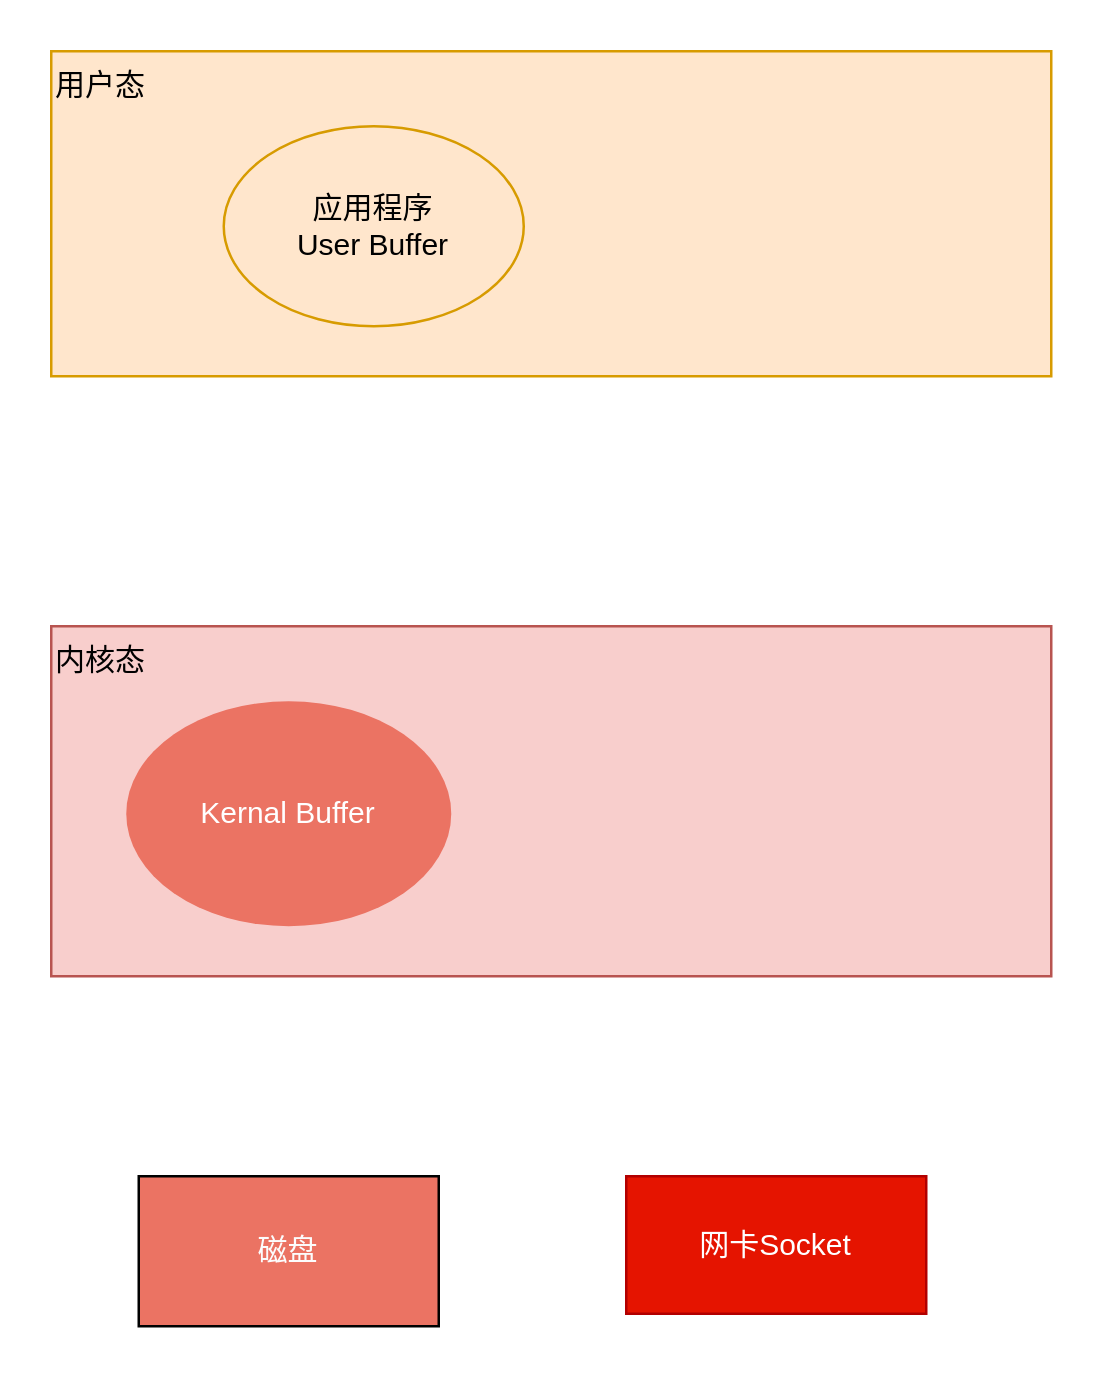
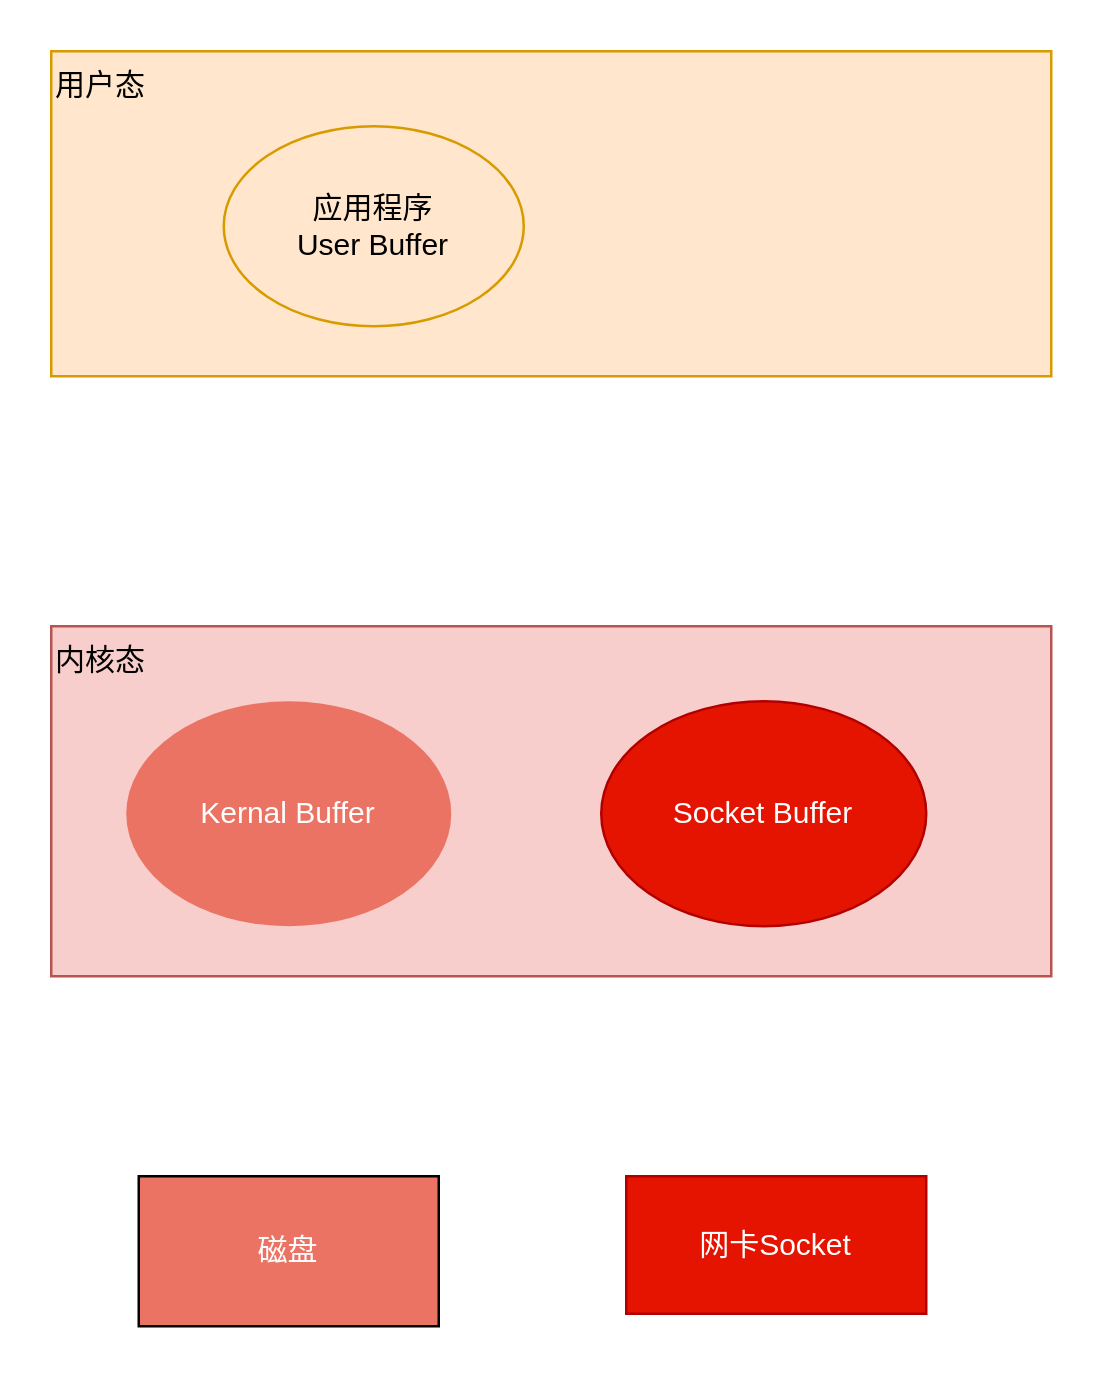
+ <mxCell id="6" value="Socket Buffer" style="ellipse;whiteSpace=wrap;html=1;fillColor=#e51400;fontColor=#ffffff;strokeColor=#B20000;" vertex="1" parent="1"><mxGeometry x="240" y="280" width="130" height="90" as="geometry" /></mxCell>
